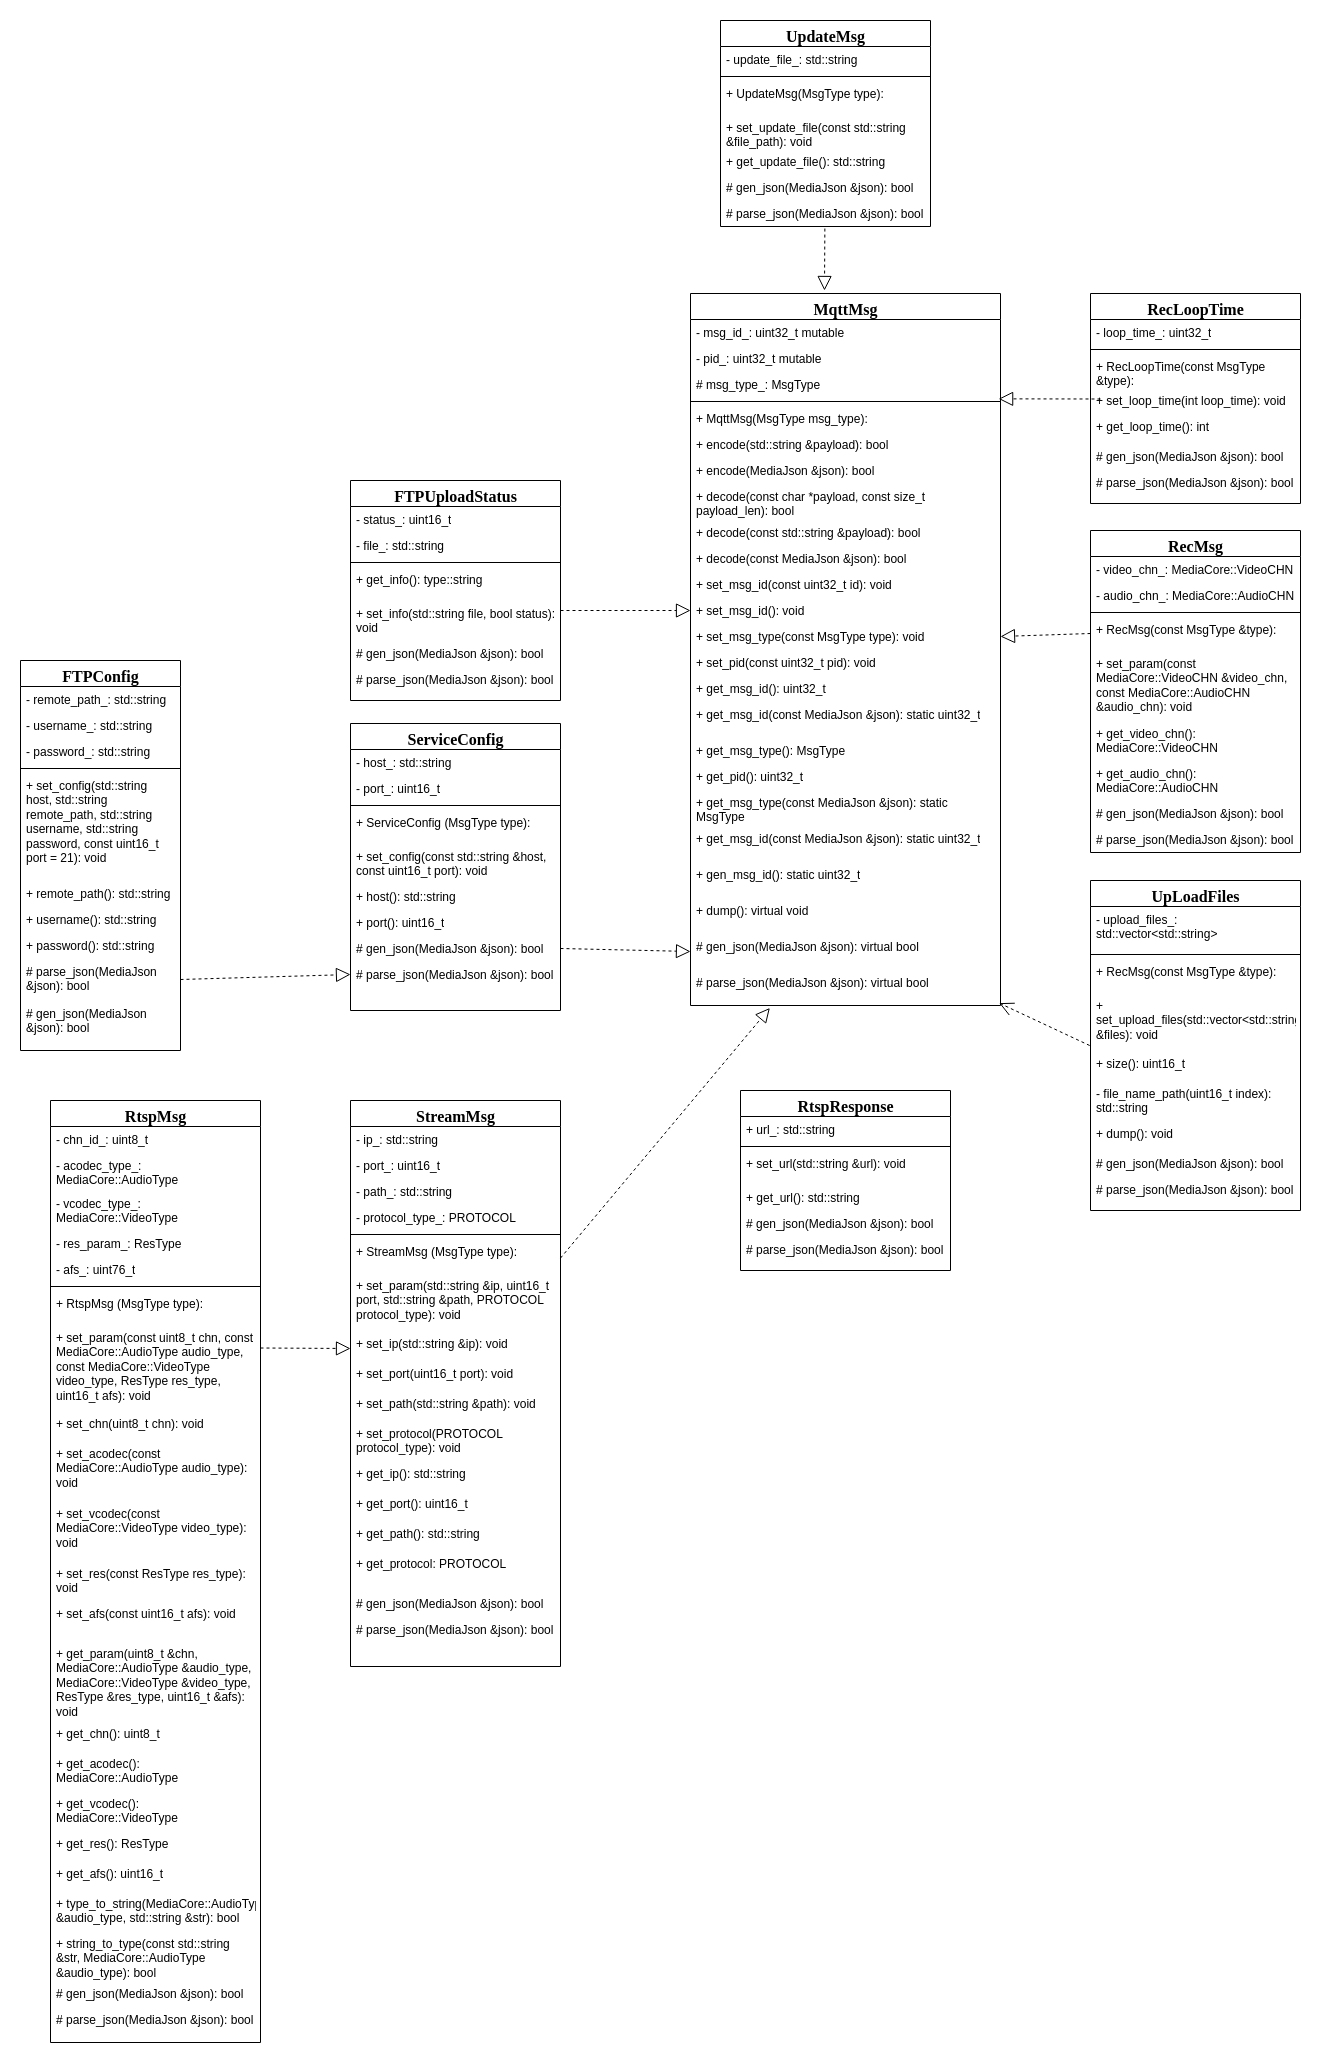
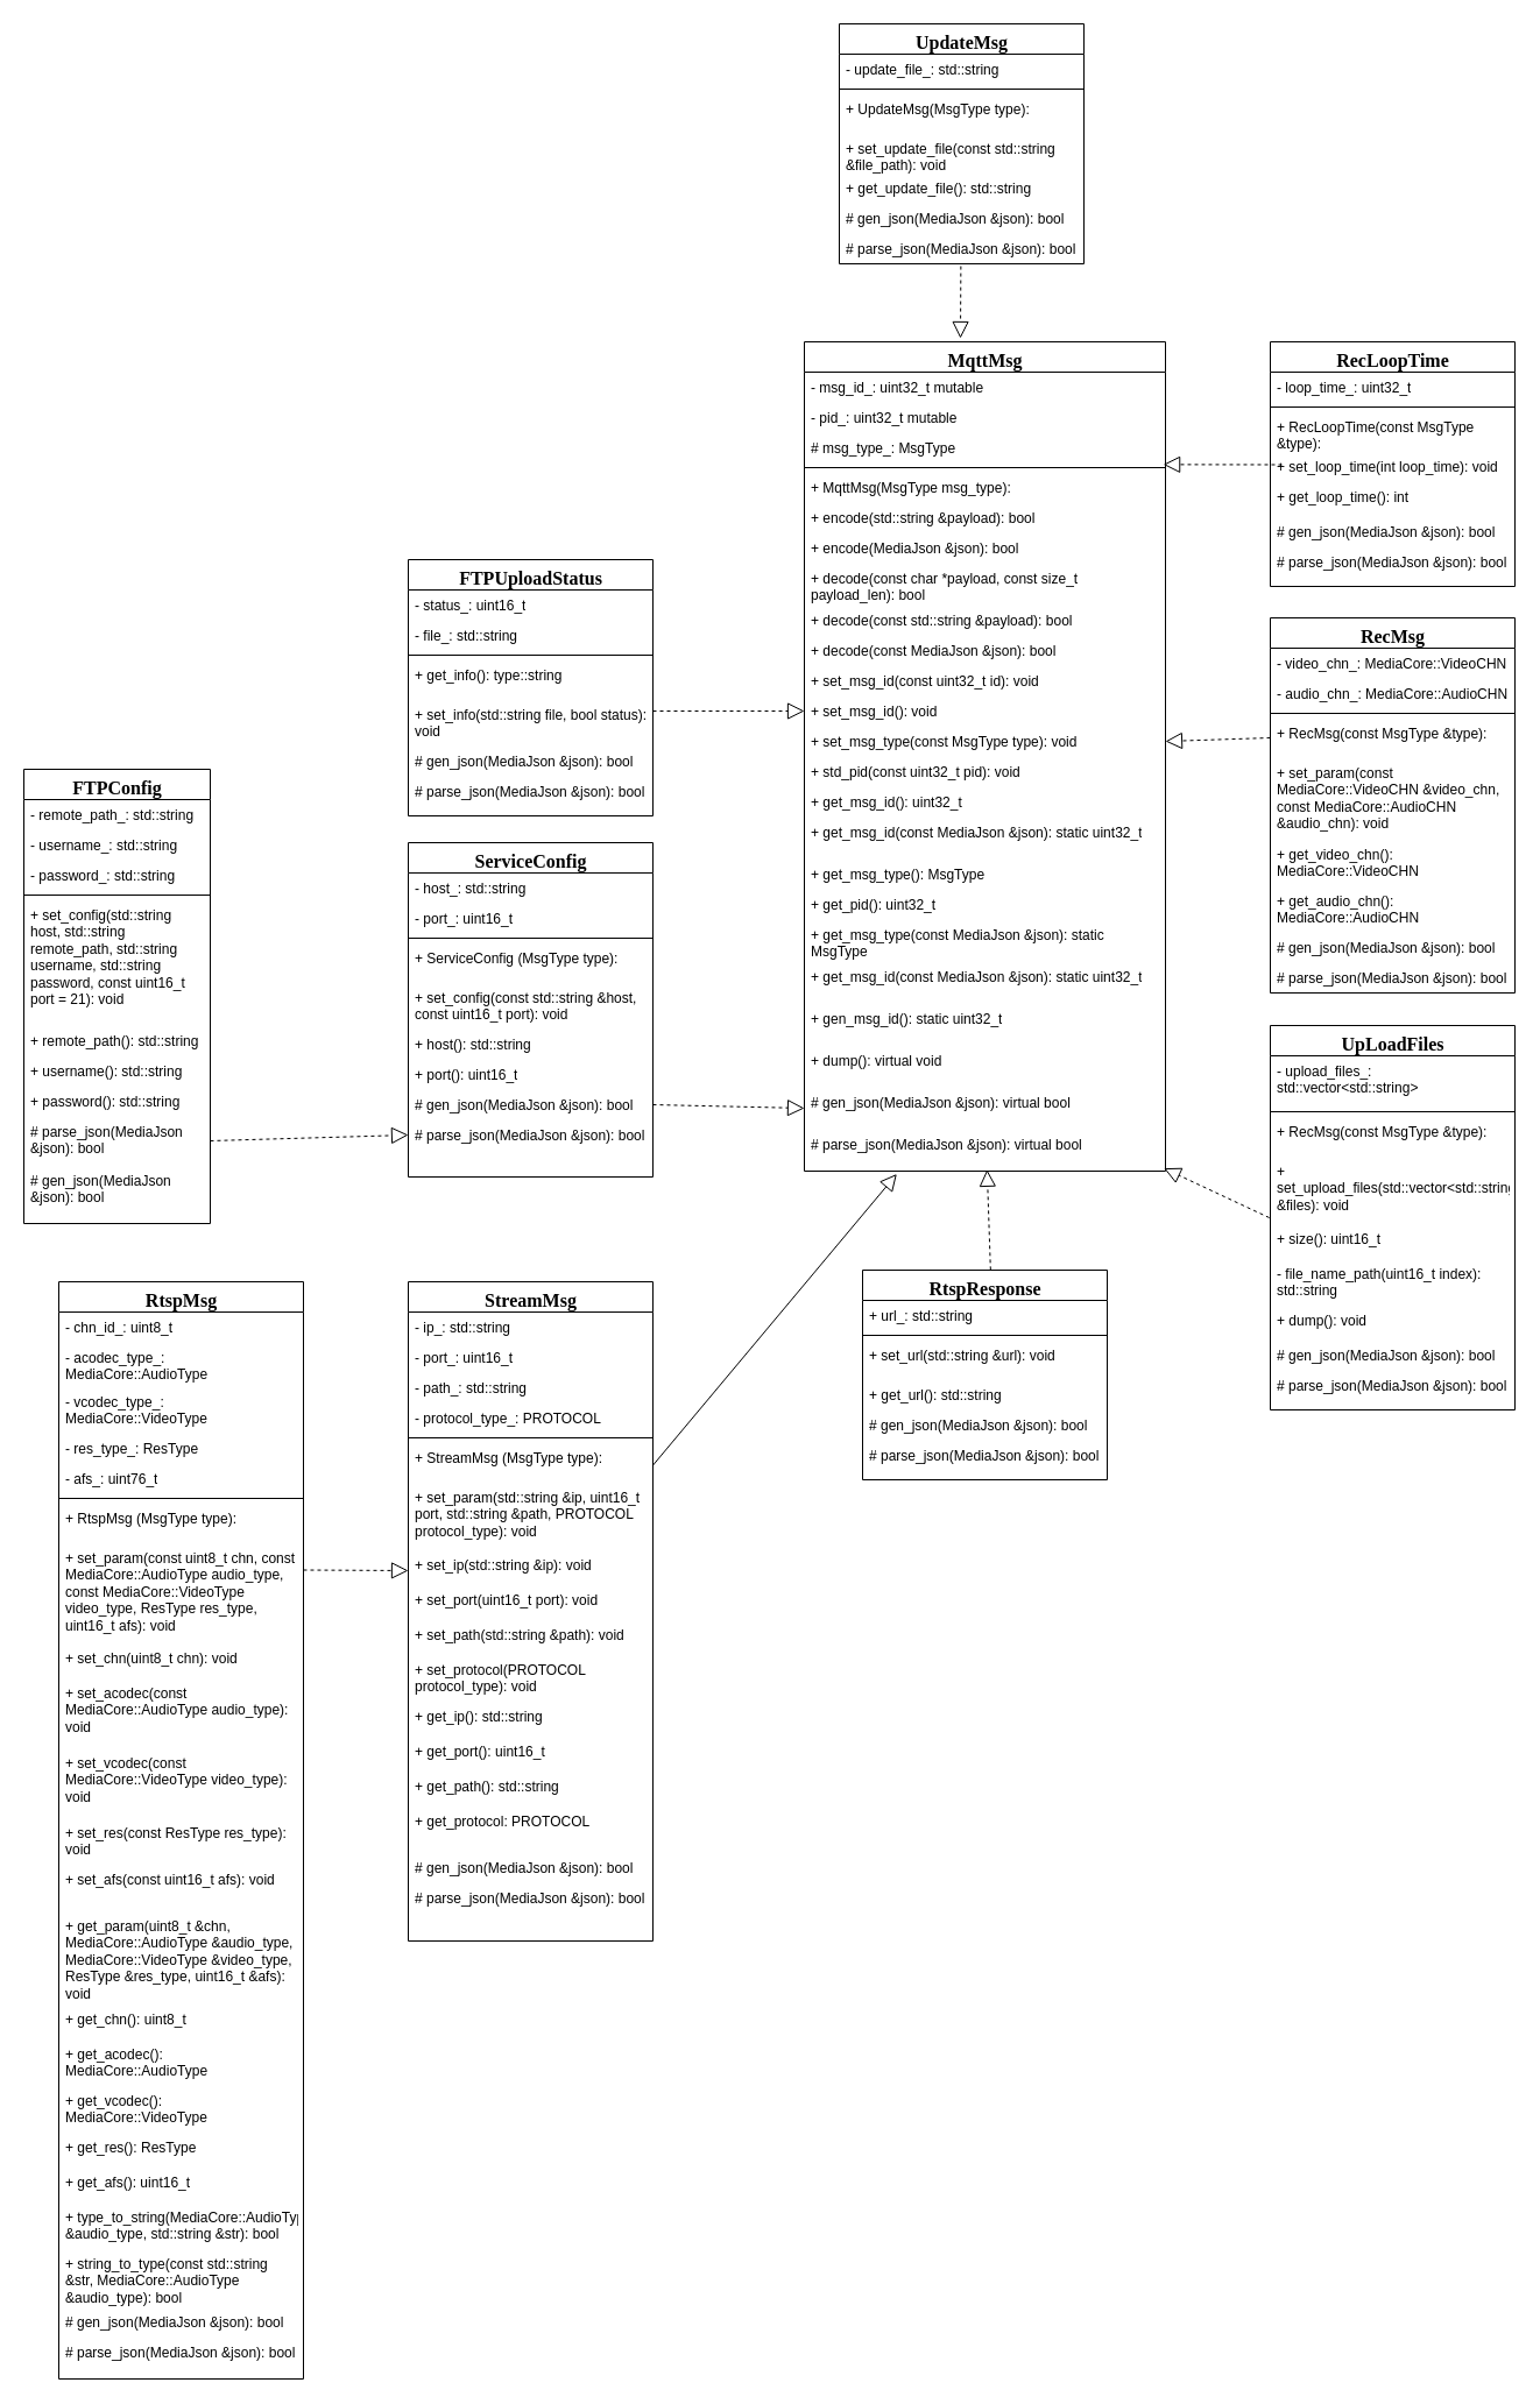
- <mxCell id="37" value="+ set_pid(const uint32_t pid): void" style="text;html=1;strokeColor=none;fillColor=none;align=left;verticalAlign=top;spacingLeft=4;spacingRight=4;whiteSpace=wrap;overflow=hidden;rotatable=0;points=[[0,0.5],[1,0.5]];portConstraint=eastwest;" vertex="1" parent="23"><mxGeometry y="356" width="310" height="26" as="geometry" /></mxCell>
+ <mxCell id="37" value="+ std_pid(const uint32_t pid): void" style="text;html=1;strokeColor=none;fillColor=none;align=left;verticalAlign=top;spacingLeft=4;spacingRight=4;whiteSpace=wrap;overflow=hidden;rotatable=0;points=[[0,0.5],[1,0.5]];portConstraint=eastwest;" vertex="1" parent="23"><mxGeometry y="356" width="310" height="26" as="geometry" /></mxCell>
- <mxCell id="141" value="" style="endArrow=open;dashed=1;endFill=0;endSize=12;html=1;rounded=0;exitX=-0.004;exitY=0.914;exitDx=0;exitDy=0;exitPerimeter=0;entryX=0.996;entryY=0.934;entryDx=0;entryDy=0;entryPerimeter=0;" edge="1" parent="1" source="135" target="47"><mxGeometry width="160" relative="1" as="geometry"><mxPoint x="1080" y="1043.5" as="sourcePoint" /><mxPoint x="990" y="1046.5" as="targetPoint" /></mxGeometry></mxCell>
+ <mxCell id="141" value="" style="endArrow=block;dashed=1;endFill=0;endSize=12;html=1;rounded=0;exitX=-0.004;exitY=0.914;exitDx=0;exitDy=0;exitPerimeter=0;entryX=0.996;entryY=0.934;entryDx=0;entryDy=0;entryPerimeter=0;" edge="1" parent="1" source="135" target="47"><mxGeometry width="160" relative="1" as="geometry"><mxPoint x="1080" y="1043.5" as="sourcePoint" /><mxPoint x="990" y="1046.5" as="targetPoint" /></mxGeometry></mxCell>
+ <mxCell id="110" value="" style="endArrow=block;dashed=1;endFill=0;endSize=12;html=1;rounded=0;entryX=0.506;entryY=0.967;entryDx=0;entryDy=0;entryPerimeter=0;exitX=0.523;exitY=-0.001;exitDx=0;exitDy=0;exitPerimeter=0;" edge="1" parent="1" source="103" target="47"><mxGeometry width="160" relative="1" as="geometry"><mxPoint x="830" y="1160" as="sourcePoint" /><mxPoint x="930" y="1083" as="targetPoint" /></mxGeometry></mxCell>
- <mxCell id="78" value="" style="endArrow=block;dashed=1;endFill=0;endSize=12;html=1;rounded=0;entryX=0.256;entryY=1.069;entryDx=0;entryDy=0;entryPerimeter=0;" edge="1" parent="1" source="59" target="47"><mxGeometry width="160" relative="1" as="geometry"><mxPoint x="380" y="1055" as="sourcePoint" /><mxPoint x="550" y="1050" as="targetPoint" /></mxGeometry></mxCell>
+ <mxCell id="78" value="" style="endArrow=block;dashed=0;endFill=0;endSize=12;html=1;rounded=0;entryX=0.256;entryY=1.069;entryDx=0;entryDy=0;entryPerimeter=0;" edge="1" parent="1" source="59" target="47"><mxGeometry width="160" relative="1" as="geometry"><mxPoint x="380" y="1055" as="sourcePoint" /><mxPoint x="550" y="1050" as="targetPoint" /></mxGeometry></mxCell>
- <mxCell id="83" value="- res_param_: ResType" style="text;html=1;strokeColor=none;fillColor=none;align=left;verticalAlign=top;spacingLeft=4;spacingRight=4;whiteSpace=wrap;overflow=hidden;rotatable=0;points=[[0,0.5],[1,0.5]];portConstraint=eastwest;" vertex="1" parent="79"><mxGeometry y="130" width="210" height="26" as="geometry" /></mxCell>
+ <mxCell id="83" value="- res_type_: ResType" style="text;html=1;strokeColor=none;fillColor=none;align=left;verticalAlign=top;spacingLeft=4;spacingRight=4;whiteSpace=wrap;overflow=hidden;rotatable=0;points=[[0,0.5],[1,0.5]];portConstraint=eastwest;" vertex="1" parent="79"><mxGeometry y="130" width="210" height="26" as="geometry" /></mxCell>
